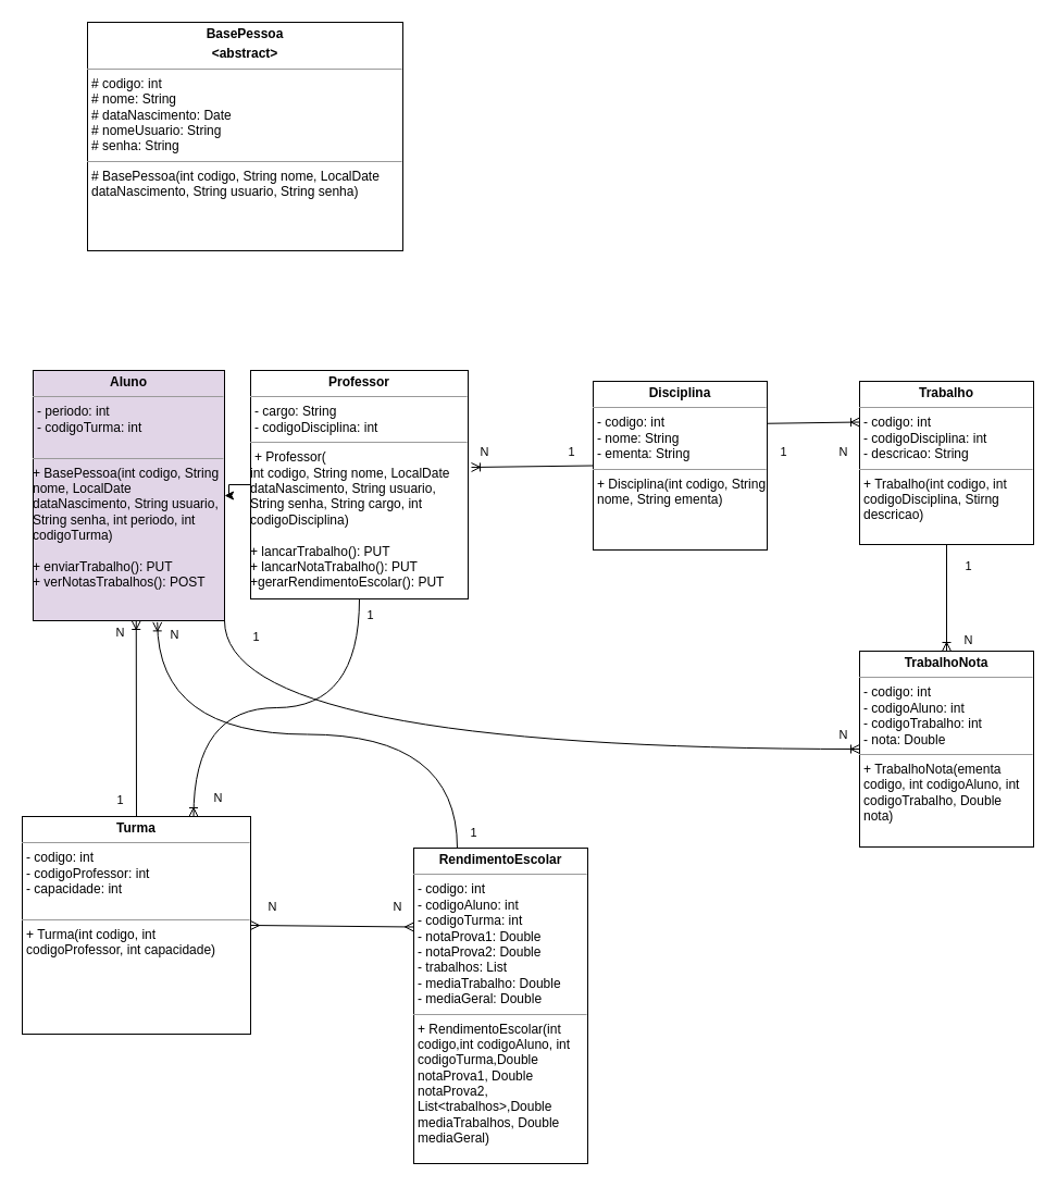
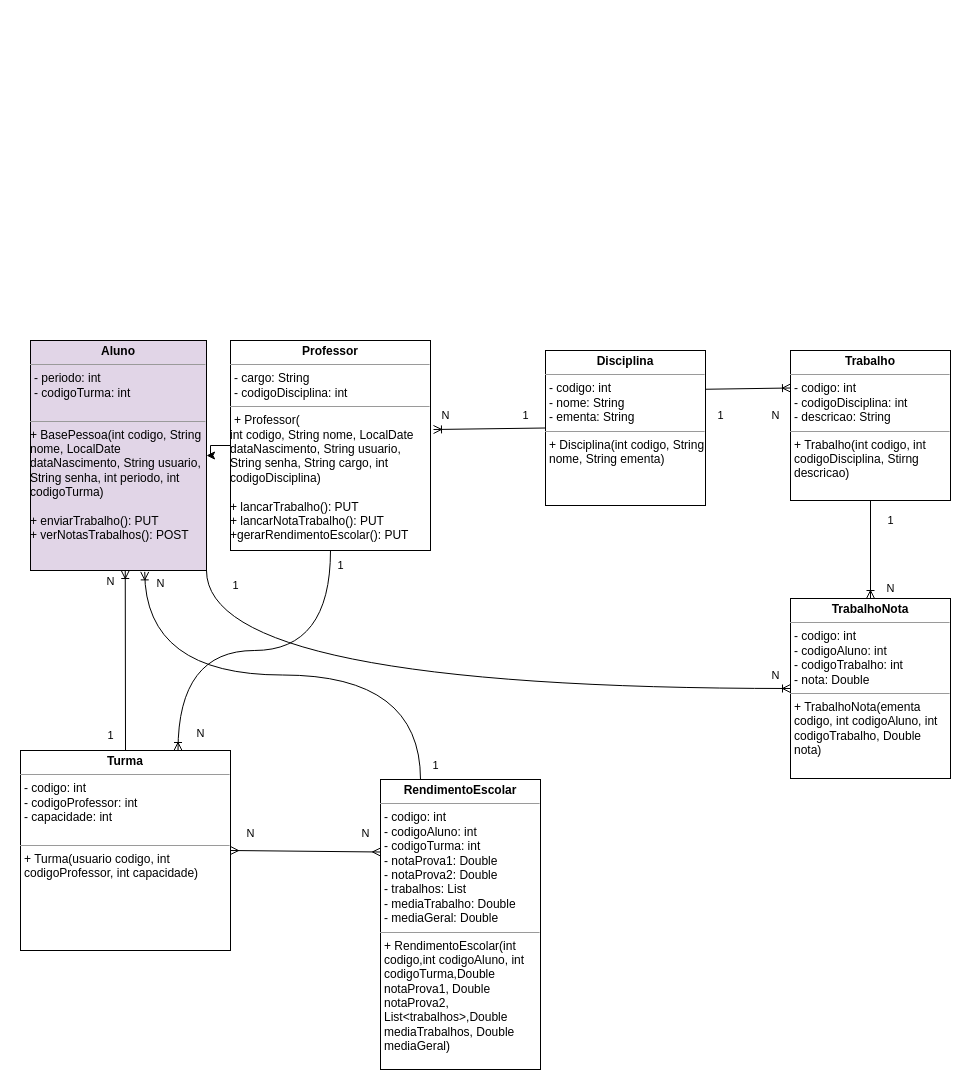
- <mxCell id="2" value="&lt;p style=&quot;margin:0px;margin-top:4px;text-align:center;&quot;&gt;&lt;b&gt;BasePessoa&lt;/b&gt;&lt;/p&gt;&lt;p style=&quot;margin:0px;margin-top:4px;text-align:center;&quot;&gt;&lt;b&gt;&amp;lt;abstract&amp;gt;&lt;/b&gt;&lt;/p&gt;&lt;hr size=&quot;1&quot;&gt;&lt;p style=&quot;margin:0px;margin-left:4px;&quot;&gt;# codigo: int&lt;/p&gt;&lt;p style=&quot;margin:0px;margin-left:4px;&quot;&gt;# nome: String&lt;/p&gt;&lt;p style=&quot;margin:0px;margin-left:4px;&quot;&gt;# dataNascimento: Date&lt;/p&gt;&lt;p style=&quot;margin:0px;margin-left:4px;&quot;&gt;# nomeUsuario: String&lt;/p&gt;&lt;p style=&quot;margin:0px;margin-left:4px;&quot;&gt;# senha: String&lt;/p&gt;&lt;hr size=&quot;1&quot;&gt;&lt;p style=&quot;margin:0px;margin-left:4px;&quot;&gt;# BasePessoa(int codigo, String nome, LocalDate dataNascimento, String usuario, String senha)&lt;/p&gt;" style="verticalAlign=top;align=left;overflow=fill;fontSize=12;fontFamily=Helvetica;html=1;whiteSpace=wrap;" vertex="1" parent="1"><mxGeometry x="80" y="20" width="290" height="210" as="geometry" /></mxCell>
- <mxCell id="7" value="&lt;p style=&quot;margin:0px;margin-top:4px;text-align:center;&quot;&gt;&lt;b&gt;Turma&lt;/b&gt;&lt;/p&gt;&lt;hr size=&quot;1&quot;&gt;&lt;p style=&quot;margin:0px;margin-left:4px;&quot;&gt;- codigo: int&lt;/p&gt;&lt;p style=&quot;margin:0px;margin-left:4px;&quot;&gt;- codigoProfessor: int&lt;/p&gt;&lt;p style=&quot;margin:0px;margin-left:4px;&quot;&gt;- capacidade: int&lt;/p&gt;&lt;p style=&quot;margin:0px;margin-left:4px;&quot;&gt;&lt;br&gt;&lt;/p&gt;&lt;hr size=&quot;1&quot;&gt;&lt;p style=&quot;margin:0px;margin-left:4px;&quot;&gt;+ Turma(int codigo, int codigoProfessor, int capacidade)&lt;/p&gt;" style="verticalAlign=top;align=left;overflow=fill;fontSize=12;fontFamily=Helvetica;html=1;whiteSpace=wrap;" vertex="1" parent="1"><mxGeometry y="750" width="210" height="200" as="geometry" x="20" /></mxCell>
+ <mxCell id="7" value="&lt;p style=&quot;margin:0px;margin-top:4px;text-align:center;&quot;&gt;&lt;b&gt;Turma&lt;/b&gt;&lt;/p&gt;&lt;hr size=&quot;1&quot;&gt;&lt;p style=&quot;margin:0px;margin-left:4px;&quot;&gt;- codigo: int&lt;/p&gt;&lt;p style=&quot;margin:0px;margin-left:4px;&quot;&gt;- codigoProfessor: int&lt;/p&gt;&lt;p style=&quot;margin:0px;margin-left:4px;&quot;&gt;- capacidade: int&lt;/p&gt;&lt;p style=&quot;margin:0px;margin-left:4px;&quot;&gt;&lt;br&gt;&lt;/p&gt;&lt;hr size=&quot;1&quot;&gt;&lt;p style=&quot;margin:0px;margin-left:4px;&quot;&gt;+ Turma(usuario codigo, int codigoProfessor, int capacidade)&lt;/p&gt;" style="verticalAlign=top;align=left;overflow=fill;fontSize=12;fontFamily=Helvetica;html=1;whiteSpace=wrap;" vertex="1" parent="1"><mxGeometry y="750" width="210" height="200" as="geometry" x="20" /></mxCell>
